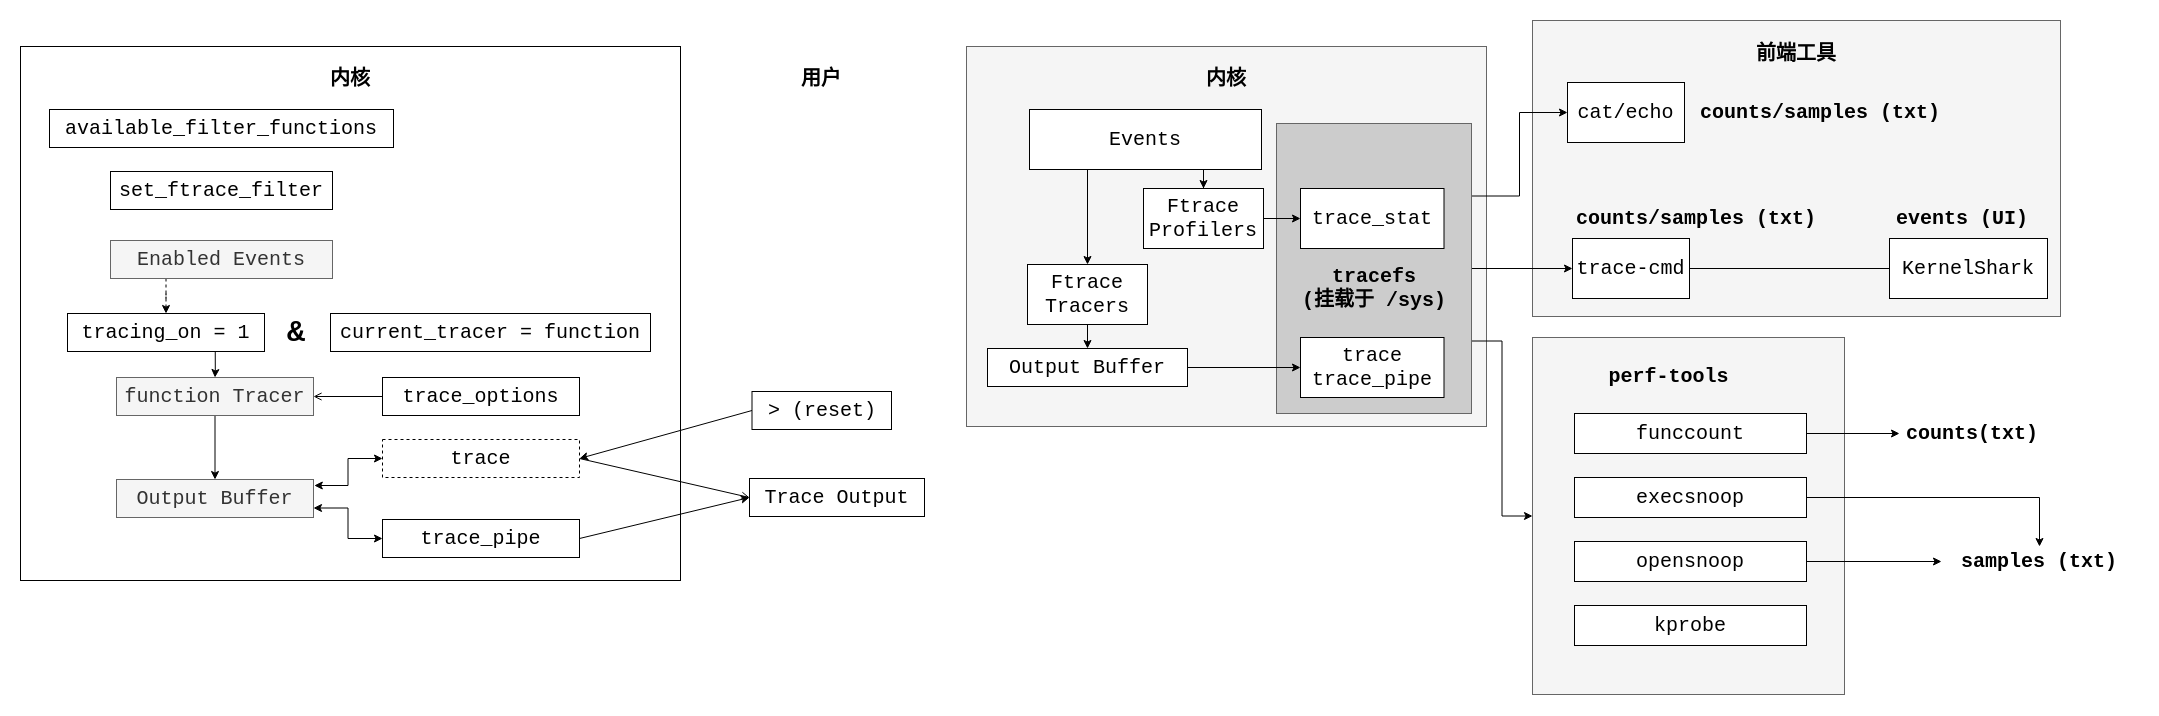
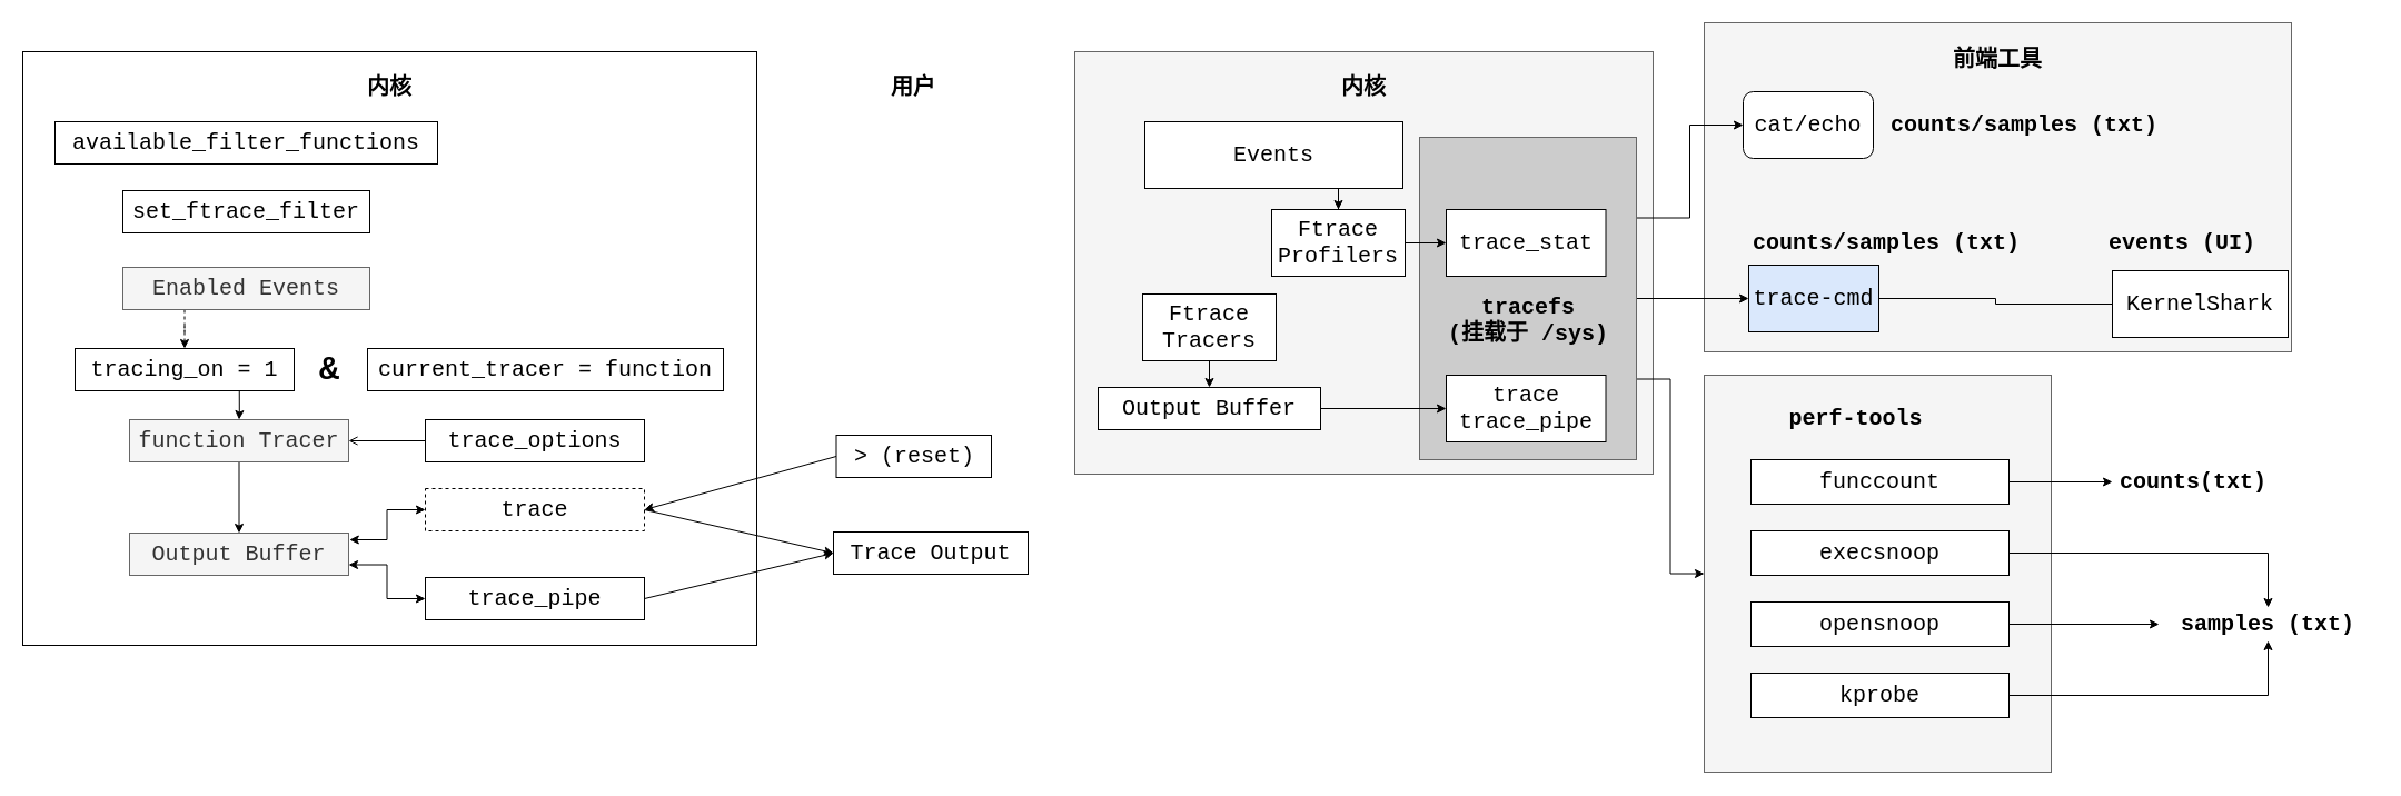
- <mxCell id="20" value="&lt;font style=&quot;font-size: 20px&quot; face=&quot;Courier New&quot;&gt;cat/echo&lt;br&gt;&lt;/font&gt;" style="rounded=0;whiteSpace=wrap;html=1;" parent="1" vertex="1"><mxGeometry x="1567" y="82" width="117" height="60" as="geometry" /></mxCell>
+ <mxCell id="20" value="&lt;font style=&quot;font-size: 20px&quot; face=&quot;Courier New&quot;&gt;cat/echo&lt;br&gt;&lt;/font&gt;" style="whiteSpace=wrap;html=1;rounded=1;" parent="1" vertex="1"><mxGeometry x="1567" y="82" width="117" height="60" as="geometry" /></mxCell>
- <mxCell id="4" style="edgeStyle=orthogonalEdgeStyle;rounded=0;orthogonalLoop=1;jettySize=auto;html=1;fontFamily=Courier New;fontSize=20;exitX=0.25;exitY=1;exitDx=0;exitDy=0;" parent="1" source="6" target="9" edge="1"><mxGeometry relative="1" as="geometry" /></mxCell>
- <mxCell id="22" value="&lt;font style=&quot;font-size: 20px&quot; face=&quot;Courier New&quot;&gt;trace-cmd&lt;br&gt;&lt;/font&gt;" style="rounded=0;whiteSpace=wrap;html=1;" parent="1" vertex="1"><mxGeometry x="1572" y="238" width="117" height="60" as="geometry" /></mxCell>
+ <mxCell id="22" value="&lt;font style=&quot;font-size: 20px&quot; face=&quot;Courier New&quot;&gt;trace-cmd&lt;br&gt;&lt;/font&gt;" style="rounded=0;whiteSpace=wrap;html=1;fillColor=#dae8fc;" parent="1" vertex="1"><mxGeometry x="1572" y="238" width="117" height="60" as="geometry" /></mxCell>
- <mxCell id="34" value="&lt;font style=&quot;font-size: 20px&quot; face=&quot;Courier New&quot;&gt;KernelShark&lt;br&gt;&lt;/font&gt;" style="rounded=0;whiteSpace=wrap;html=1;" parent="1" vertex="1"><mxGeometry x="1889" y="238" width="158" height="60" as="geometry" /></mxCell>
+ <mxCell id="34" value="&lt;font style=&quot;font-size: 20px&quot; face=&quot;Courier New&quot;&gt;KernelShark&lt;br&gt;&lt;/font&gt;" style="rounded=0;whiteSpace=wrap;html=1;" parent="1" vertex="1"><mxGeometry x="1899" y="243" width="158" height="60" as="geometry" /></mxCell>
- <mxCell id="58" style="edgeStyle=none;rounded=0;orthogonalLoop=1;jettySize=auto;html=1;entryX=0;entryY=0.5;entryDx=0;entryDy=0;fontSize=30;startArrow=none;startFill=0;exitX=1;exitY=0.5;exitDx=0;exitDy=0;endArrow=open;" edge="1" parent="1" source="59" target="65"><mxGeometry relative="1" as="geometry" /></mxCell>
+ <mxCell id="58" style="edgeStyle=none;rounded=0;orthogonalLoop=1;jettySize=auto;html=1;entryX=0;entryY=0.5;entryDx=0;entryDy=0;fontSize=30;startArrow=none;startFill=0;exitX=1;exitY=0.5;exitDx=0;exitDy=0;" edge="1" parent="1" source="59" target="65"><mxGeometry relative="1" as="geometry" /></mxCell>
+ <mxCell id="31" style="edgeStyle=orthogonalEdgeStyle;rounded=0;orthogonalLoop=1;jettySize=auto;html=1;fontFamily=Courier New;fontSize=20;" parent="1" source="32" target="39" edge="1"><mxGeometry relative="1" as="geometry" /></mxCell>
